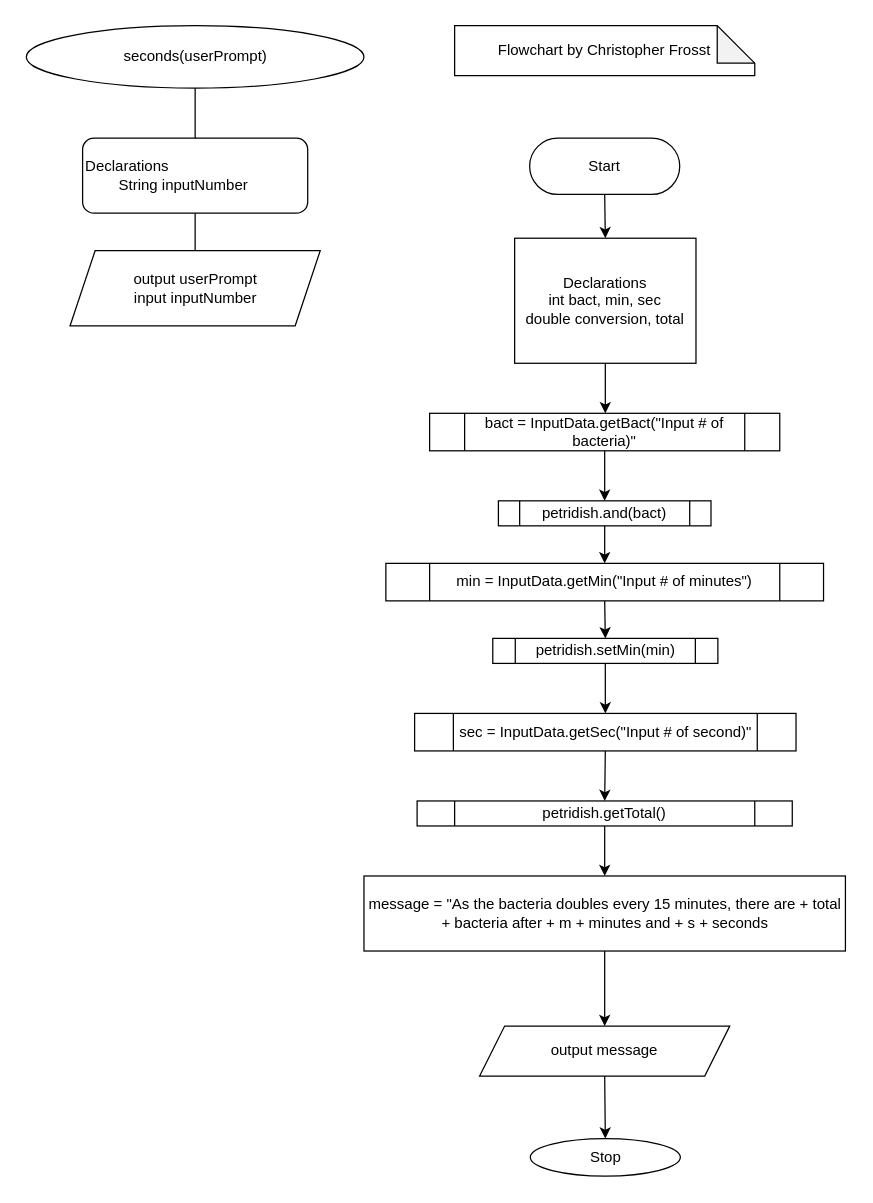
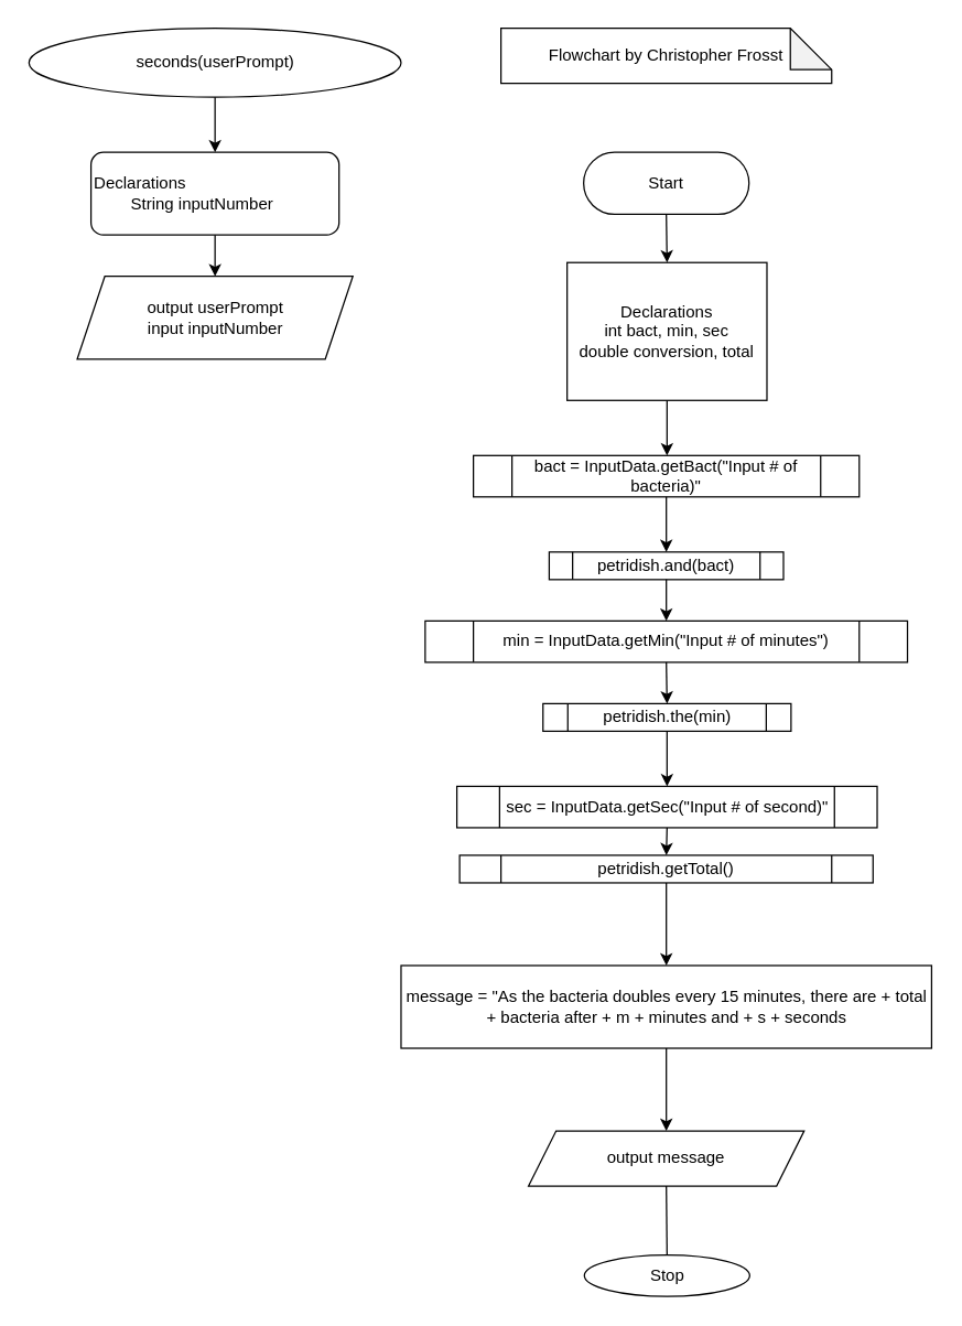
- <mxCell id="27" value="" style="endArrow=none;html=1;rounded=0;exitX=0.5;exitY=1;exitDx=0;exitDy=0;entryX=0.5;entryY=0;entryDx=0;entryDy=0;" edge="1" parent="1" source="24" target="25"><mxGeometry width="50" height="50" relative="1" as="geometry"><mxPoint x="128" y="270" as="sourcePoint" /><mxPoint x="178" y="220" as="targetPoint" /></mxGeometry></mxCell>
+ <mxCell id="27" value="" style="endArrow=classic;html=1;rounded=0;exitX=0.5;exitY=1;exitDx=0;exitDy=0;entryX=0.5;entryY=0;entryDx=0;entryDy=0;" edge="1" parent="1" source="24" target="25"><mxGeometry width="50" height="50" relative="1" as="geometry"><mxPoint x="128" y="270" as="sourcePoint" /><mxPoint x="178" y="220" as="targetPoint" /></mxGeometry></mxCell>
- <mxCell id="28" value="" style="endArrow=none;html=1;rounded=0;exitX=0.5;exitY=1;exitDx=0;exitDy=0;entryX=0.5;entryY=0;entryDx=0;entryDy=0;" edge="1" parent="1" source="25" target="26"><mxGeometry width="50" height="50" relative="1" as="geometry"><mxPoint x="128" y="270" as="sourcePoint" /><mxPoint x="178" y="220" as="targetPoint" /></mxGeometry></mxCell>
+ <mxCell id="28" value="" style="endArrow=classic;html=1;rounded=0;exitX=0.5;exitY=1;exitDx=0;exitDy=0;entryX=0.5;entryY=0;entryDx=0;entryDy=0;" edge="1" parent="1" source="25" target="26"><mxGeometry width="50" height="50" relative="1" as="geometry"><mxPoint x="128" y="270" as="sourcePoint" /><mxPoint x="178" y="220" as="targetPoint" /></mxGeometry></mxCell>
- <mxCell id="15" value="petridish.setMin(min)" style="shape=process;whiteSpace=wrap;html=1;backgroundOutline=1;" vertex="1" parent="1"><mxGeometry x="393.5" y="510" width="180" height="20" as="geometry" /></mxCell>
+ <mxCell id="15" value="petridish.the(min)" style="shape=process;whiteSpace=wrap;html=1;backgroundOutline=1;" vertex="1" parent="1"><mxGeometry x="393.5" y="510" width="180" height="20" as="geometry" /></mxCell>
- <mxCell id="17" value="petridish.getTotal()" style="shape=process;whiteSpace=wrap;html=1;backgroundOutline=1;" vertex="1" parent="1"><mxGeometry x="333" y="640" width="300" height="20" as="geometry" /></mxCell>
+ <mxCell id="17" value="petridish.getTotal()" style="shape=process;whiteSpace=wrap;html=1;backgroundOutline=1;" vertex="1" parent="1"><mxGeometry x="333" y="620" width="300" height="20" as="geometry" /></mxCell>
- <mxCell id="11" value="" style="endArrow=classic;html=1;rounded=0;exitX=0.5;exitY=1;exitDx=0;exitDy=0;entryX=0.5;entryY=0;entryDx=0;entryDy=0;" parent="1" source="8" target="10" edge="1"><mxGeometry width="50" height="50" relative="1" as="geometry"><mxPoint x="318" y="680" as="sourcePoint" /><mxPoint x="368" y="630" as="targetPoint" /></mxGeometry></mxCell>
+ <mxCell id="11" value="" style="endArrow=none;html=1;rounded=0;exitX=0.5;exitY=1;exitDx=0;exitDy=0;entryX=0.5;entryY=0;entryDx=0;entryDy=0;" parent="1" source="8" target="10" edge="1"><mxGeometry width="50" height="50" relative="1" as="geometry"><mxPoint x="318" y="680" as="sourcePoint" /><mxPoint x="368" y="630" as="targetPoint" /></mxGeometry></mxCell>
